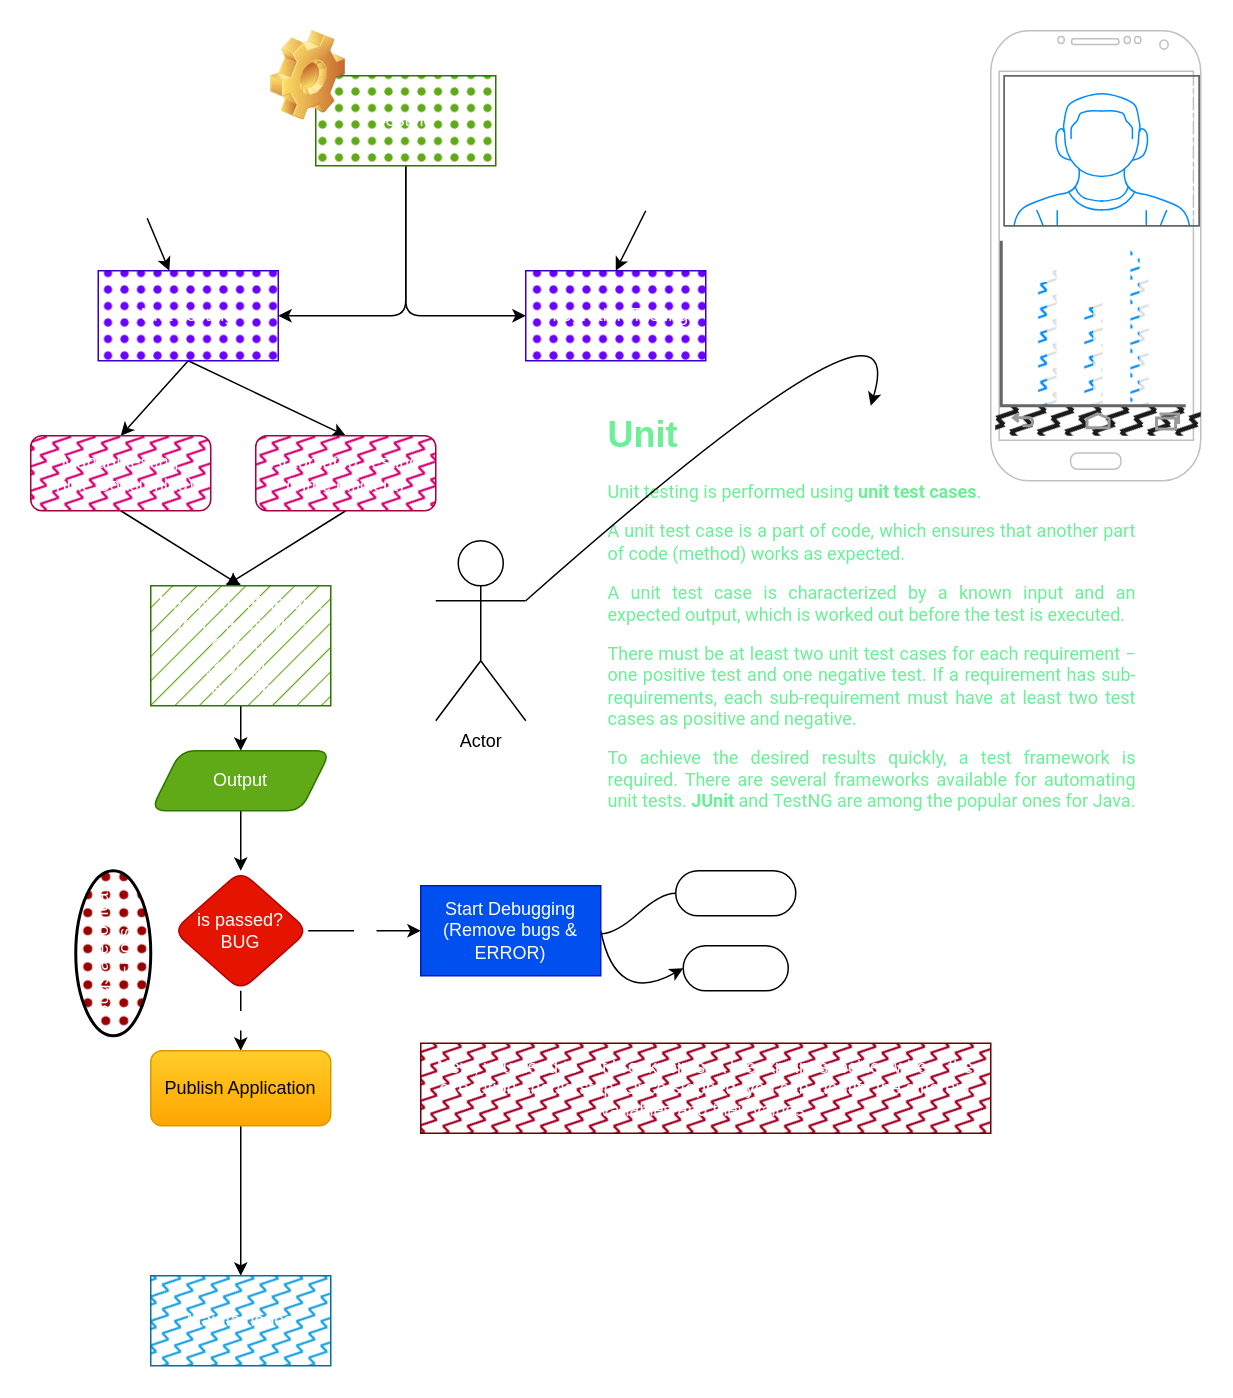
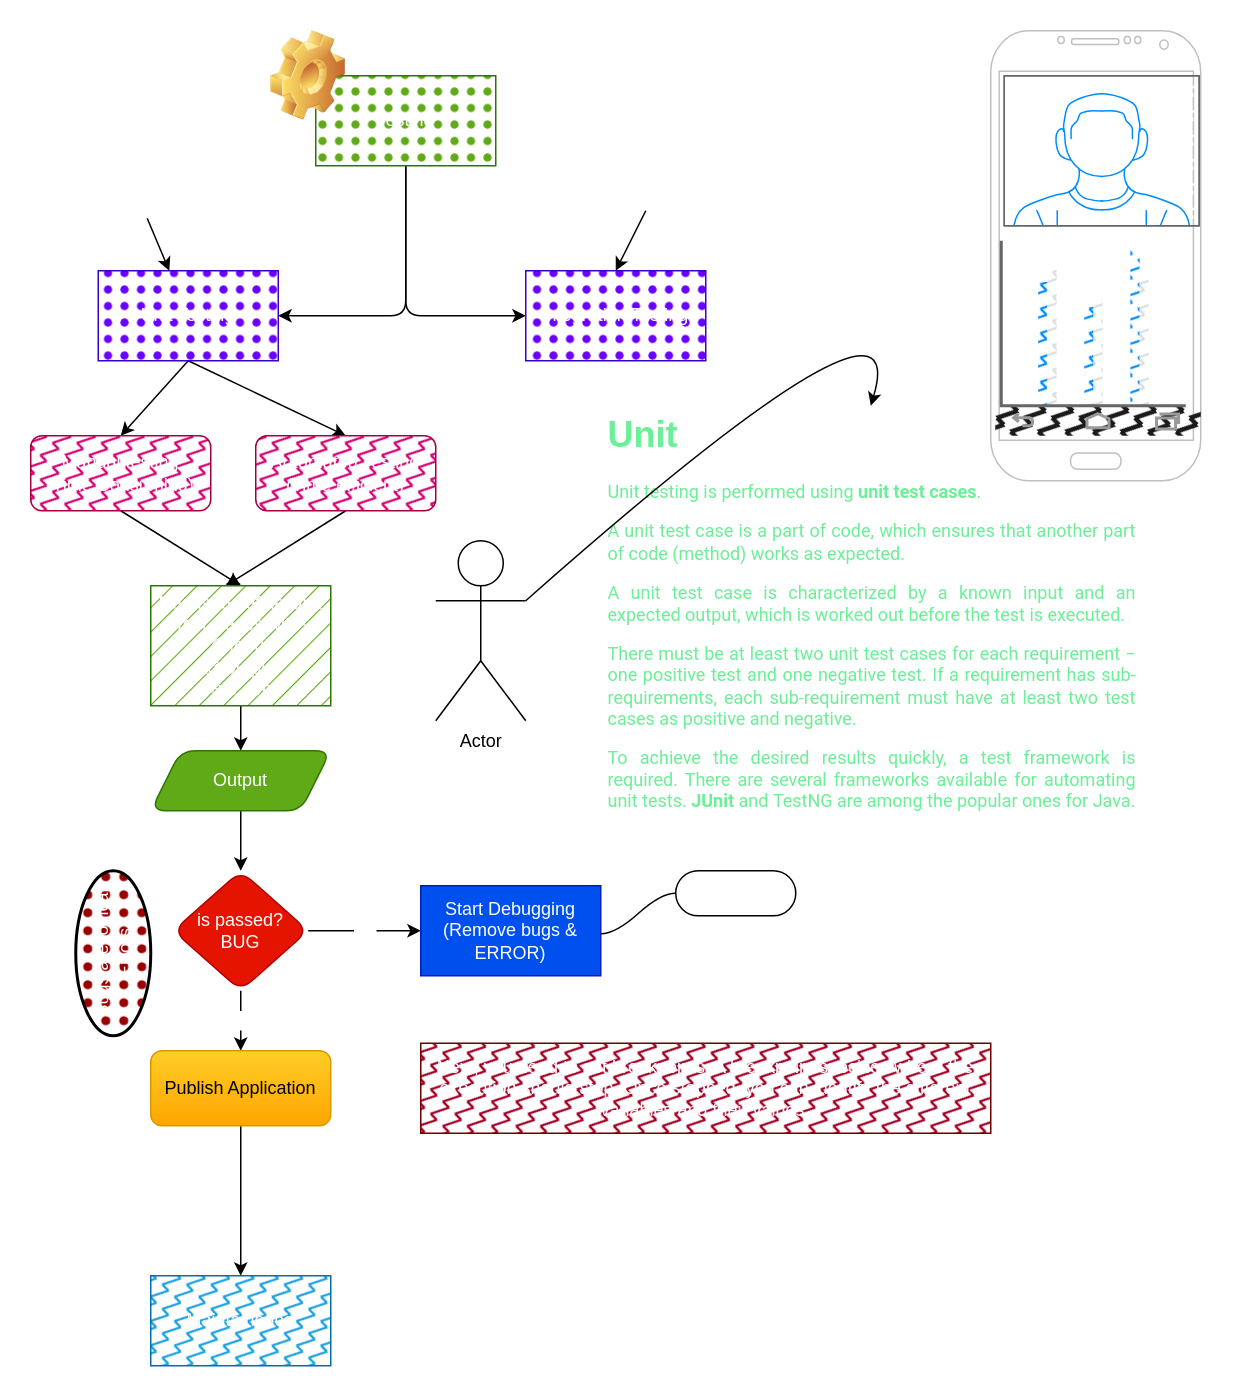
- <mxCell id="32" value="Tools" style="whiteSpace=wrap;html=1;rounded=1;arcSize=50;align=center;verticalAlign=middle;strokeWidth=1;autosize=1;spacing=4;treeFolding=1;treeMoving=1;newEdgeStyle={&quot;edgeStyle&quot;:&quot;entityRelationEdgeStyle&quot;,&quot;startArrow&quot;:&quot;none&quot;,&quot;endArrow&quot;:&quot;none&quot;,&quot;segment&quot;:10,&quot;curved&quot;:1,&quot;sourcePerimeterSpacing&quot;:0,&quot;targetPerimeterSpacing&quot;:0};fontColor=#FFFFFF;" parent="1" vertex="1"><mxGeometry x="455" y="630" width="70" height="30" as="geometry" /></mxCell>
- <mxCell id="27" style="edgeStyle=none;html=1;exitX=1;exitY=0.5;exitDx=0;exitDy=0;entryX=0;entryY=0.5;entryDx=0;entryDy=0;fontColor=#FFFFFF;curved=1;" parent="1" source="28" target="32" edge="1"><mxGeometry relative="1" as="geometry"><Array as="points"><mxPoint x="410" y="670" /></Array></mxGeometry></mxCell>
